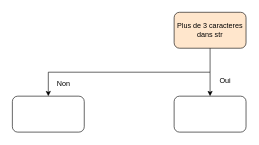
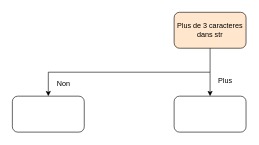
- <mxCell id="8" value="Oui" style="text;html=1;resizable=0;autosize=1;align=center;verticalAlign=middle;points=[];fillColor=none;strokeColor=none;rounded=0;" vertex="1" parent="1"><mxGeometry x="355" y="120" width="40" height="30" as="geometry" /></mxCell>
+ <mxCell id="8" value="Plus" style="text;html=1;resizable=0;autosize=1;align=center;verticalAlign=middle;points=[];fillColor=none;strokeColor=none;rounded=0;" vertex="1" parent="1"><mxGeometry x="355" y="120" width="40" height="30" as="geometry" /></mxCell>
